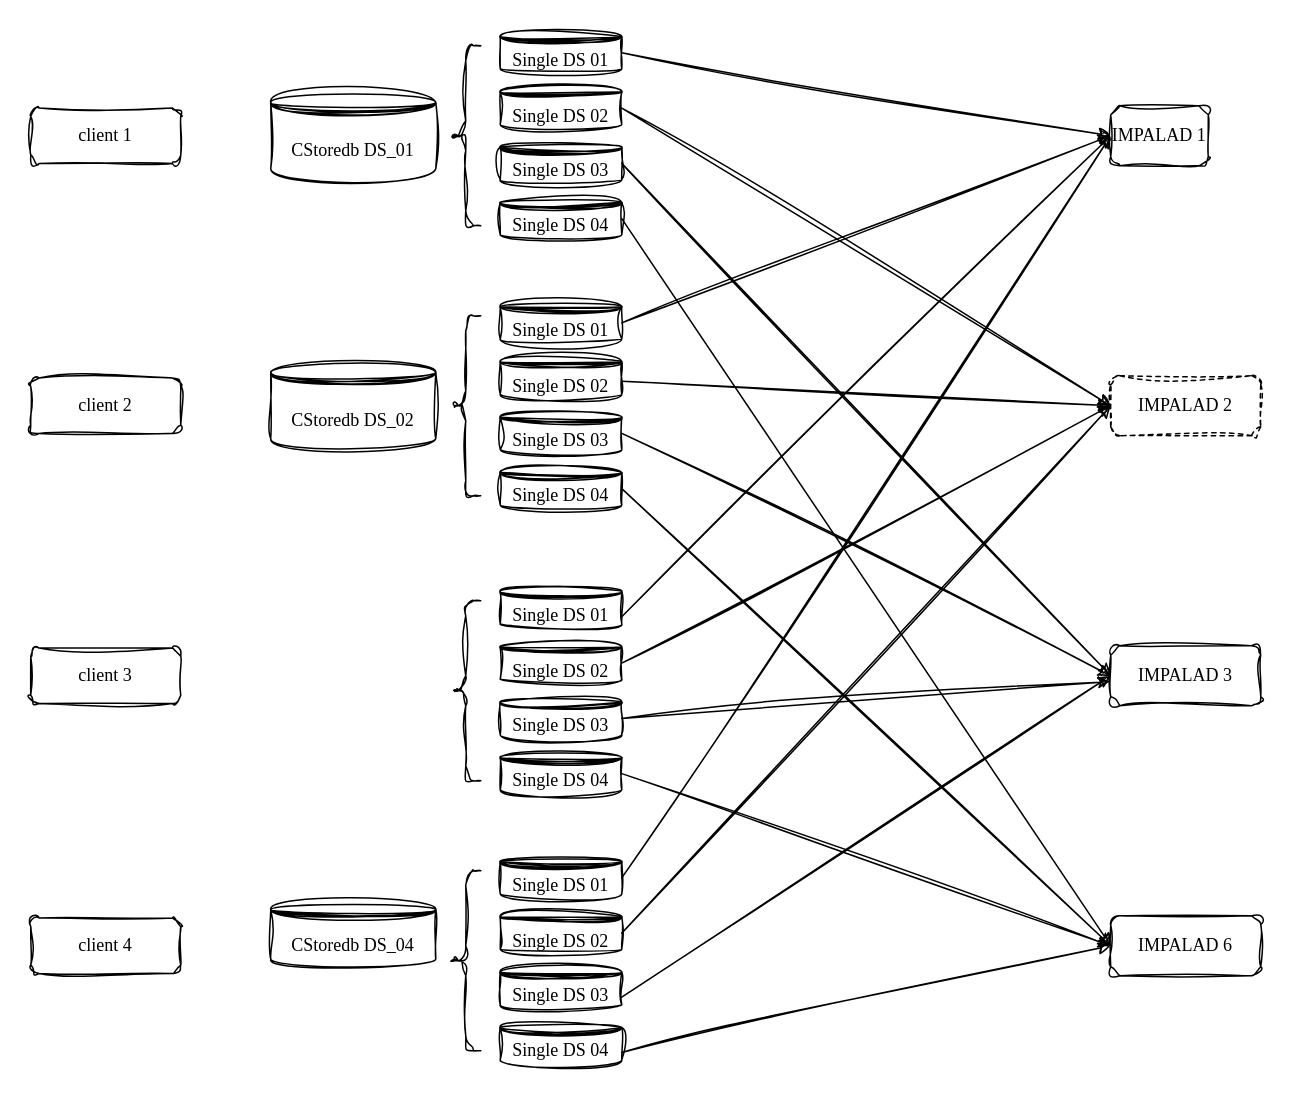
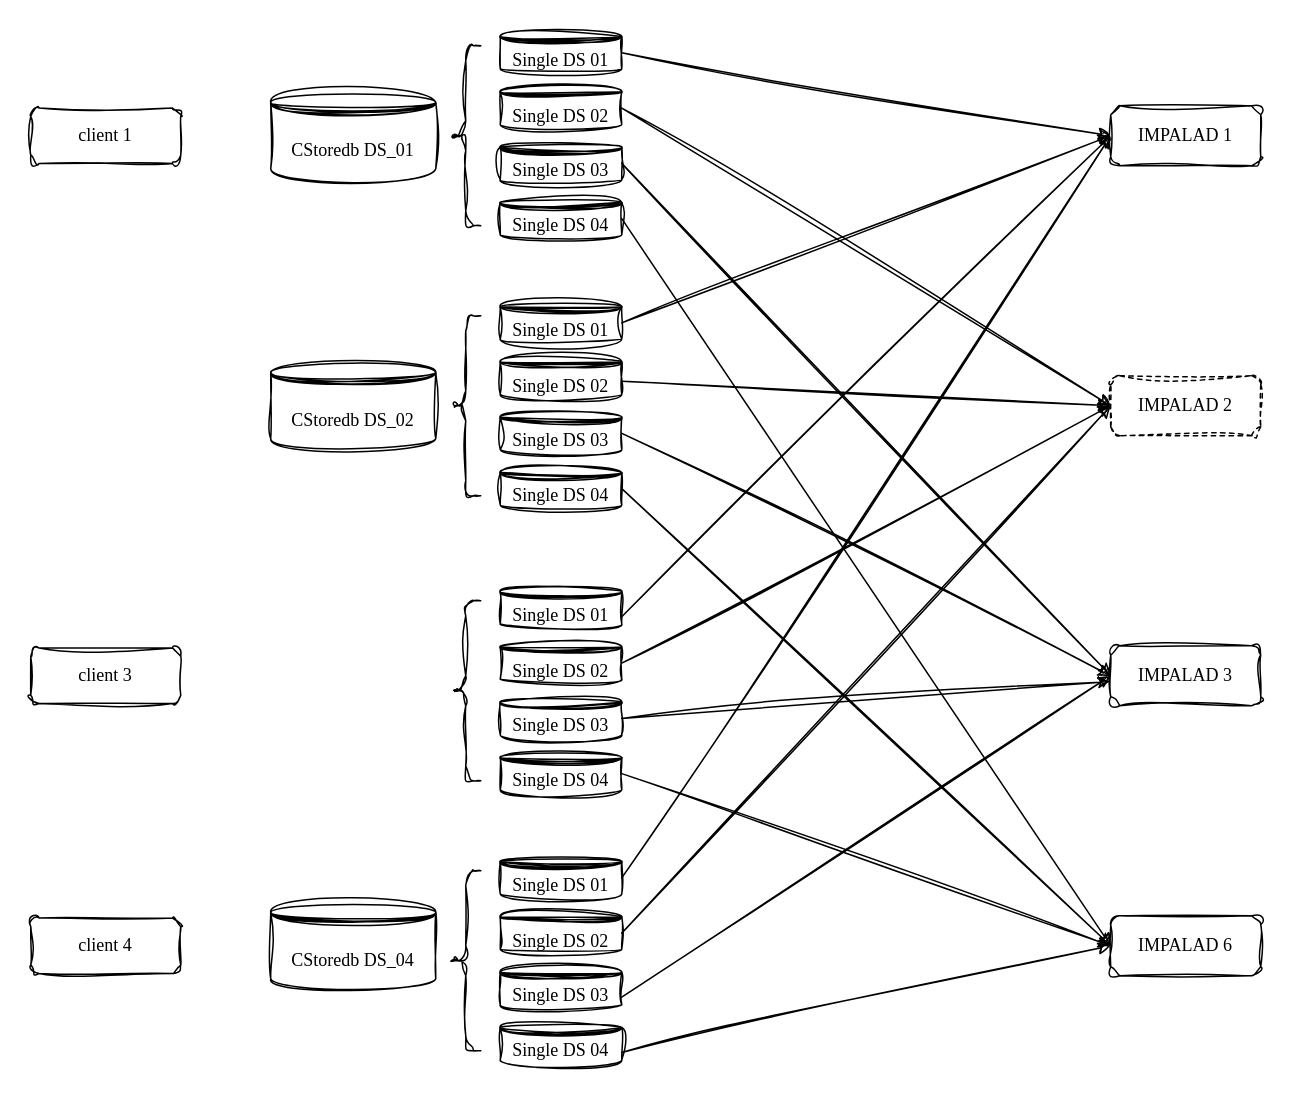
- <mxCell id="29" value="IMPALAD 1" style="whiteSpace=wrap;html=1;align=center;sketch=1;hachureGap=4;jiggle=2;curveFitting=1;fontFamily=Comic Sans MS;rounded=1;" vertex="1" parent="1"><mxGeometry x="740" y="70" width="65" height="40" as="geometry" /></mxCell>
+ <mxCell id="29" value="IMPALAD 1" style="whiteSpace=wrap;html=1;align=center;sketch=1;hachureGap=4;jiggle=2;curveFitting=1;fontFamily=Comic Sans MS;rounded=1;" vertex="1" parent="1"><mxGeometry x="740" y="70" width="100" height="40" as="geometry" /></mxCell>
- <mxCell id="50" value="client 2" style="rounded=1;whiteSpace=wrap;html=1;sketch=1;hachureGap=4;jiggle=2;curveFitting=1;fontFamily=Architects Daughter;fontSource=https%3A%2F%2Ffonts.googleapis.com%2Fcss%3Ffamily%3DArchitects%2BDaughter;" vertex="1" parent="1"><mxGeometry x="20" y="251.5" width="100" height="37" as="geometry" /></mxCell>
- <mxCell id="4" value="CStoredb DS_04" style="shape=datastore;whiteSpace=wrap;html=1;sketch=1;hachureGap=4;jiggle=2;curveFitting=1;fontFamily=Comic Sans MS;" vertex="1" parent="1"><mxGeometry x="180" y="600" width="110" height="45" as="geometry" /></mxCell>
+ <mxCell id="4" value="CStoredb DS_04" style="shape=datastore;whiteSpace=wrap;html=1;sketch=1;hachureGap=4;jiggle=2;curveFitting=1;fontFamily=Comic Sans MS;" vertex="1" parent="1"><mxGeometry x="180" y="600" width="110" height="60" as="geometry" /></mxCell>
